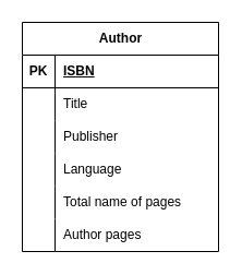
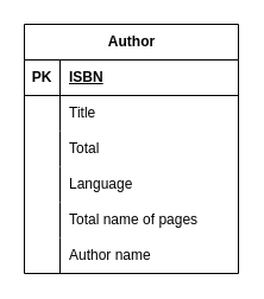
- <mxCell id="11" value="Publisher" style="shape=partialRectangle;connectable=0;fillColor=none;top=0;left=0;bottom=0;right=0;align=left;spacingLeft=6;overflow=hidden;whiteSpace=wrap;html=1;strokeColor=default;fontFamily=Helvetica;fontSize=12;fontColor=default;" parent="9" vertex="1"><mxGeometry x="30" width="150" height="30" as="geometry"><mxRectangle width="150" height="30" as="alternateBounds" /></mxGeometry></mxCell>
+ <mxCell id="11" value="Total" style="shape=partialRectangle;connectable=0;fillColor=none;top=0;left=0;bottom=0;right=0;align=left;spacingLeft=6;overflow=hidden;whiteSpace=wrap;html=1;strokeColor=default;fontFamily=Helvetica;fontSize=12;fontColor=default;" parent="9" vertex="1"><mxGeometry x="30" width="150" height="30" as="geometry"><mxRectangle width="150" height="30" as="alternateBounds" /></mxGeometry></mxCell>
- <mxCell id="20" value="Author pages" style="shape=partialRectangle;connectable=0;fillColor=none;top=0;left=0;bottom=0;right=0;align=left;spacingLeft=6;overflow=hidden;whiteSpace=wrap;html=1;strokeColor=default;fontFamily=Helvetica;fontSize=12;fontColor=default;" parent="18" vertex="1"><mxGeometry x="30" width="150" height="30" as="geometry"><mxRectangle width="150" height="30" as="alternateBounds" /></mxGeometry></mxCell>
+ <mxCell id="20" value="Author name" style="shape=partialRectangle;connectable=0;fillColor=none;top=0;left=0;bottom=0;right=0;align=left;spacingLeft=6;overflow=hidden;whiteSpace=wrap;html=1;strokeColor=default;fontFamily=Helvetica;fontSize=12;fontColor=default;" parent="18" vertex="1"><mxGeometry x="30" width="150" height="30" as="geometry"><mxRectangle width="150" height="30" as="alternateBounds" /></mxGeometry></mxCell>
